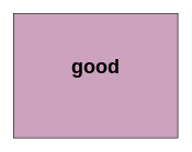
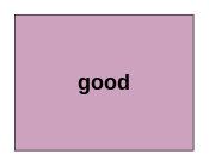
- <mxCell id="3" value="good" style="text;html=1;strokeColor=none;fillColor=none;align=center;verticalAlign=middle;whiteSpace=wrap;rounded=0;fontSize=30;fontStyle=1" vertex="1" parent="1"><mxGeometry x="115" y="85" width="60" height="30" as="geometry" /></mxCell>
+ <mxCell id="3" value="good" style="text;html=1;strokeColor=none;fillColor=none;align=center;verticalAlign=middle;whiteSpace=wrap;rounded=0;fontSize=30;fontStyle=1" vertex="1" parent="1"><mxGeometry x="115" y="100" width="60" height="30" as="geometry" /></mxCell>
